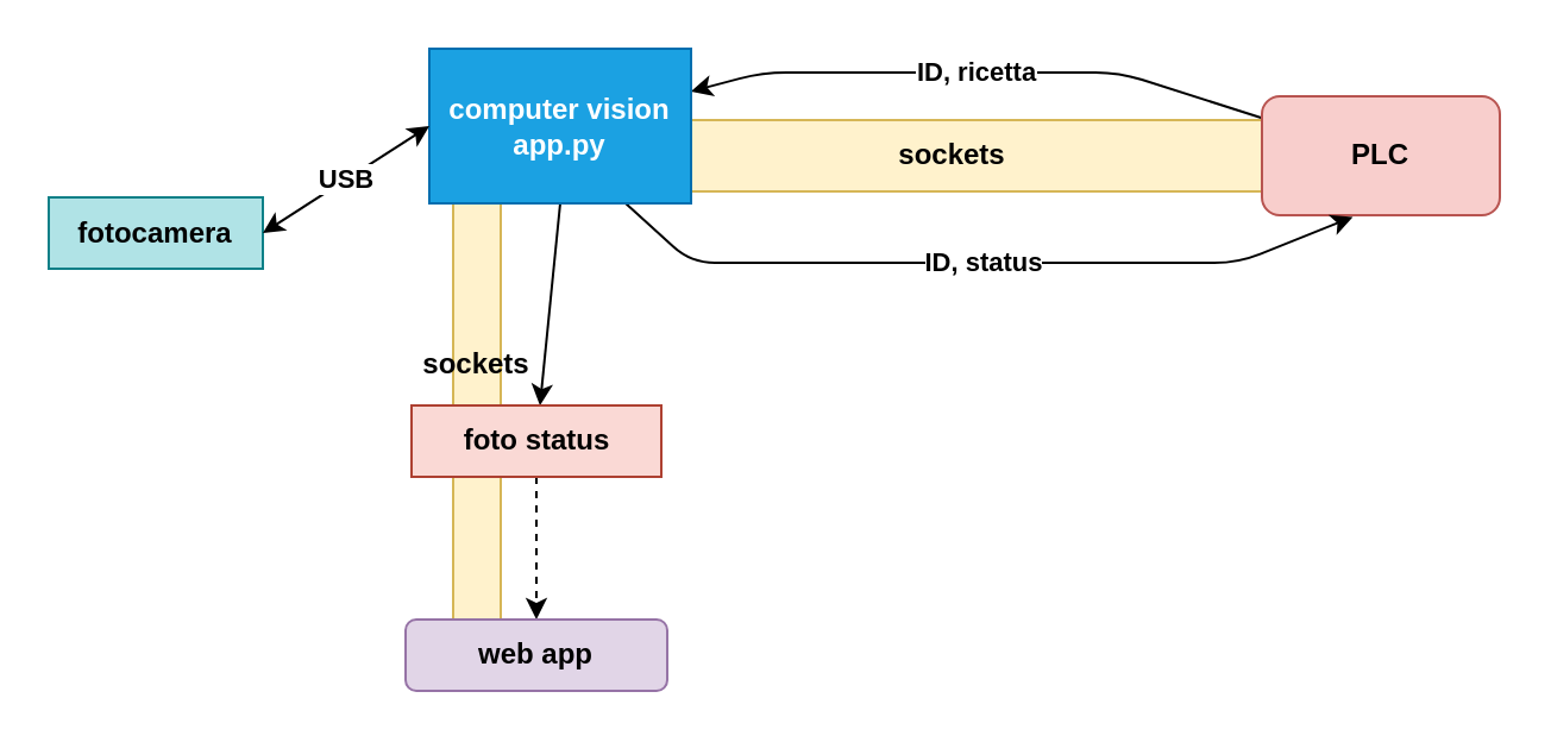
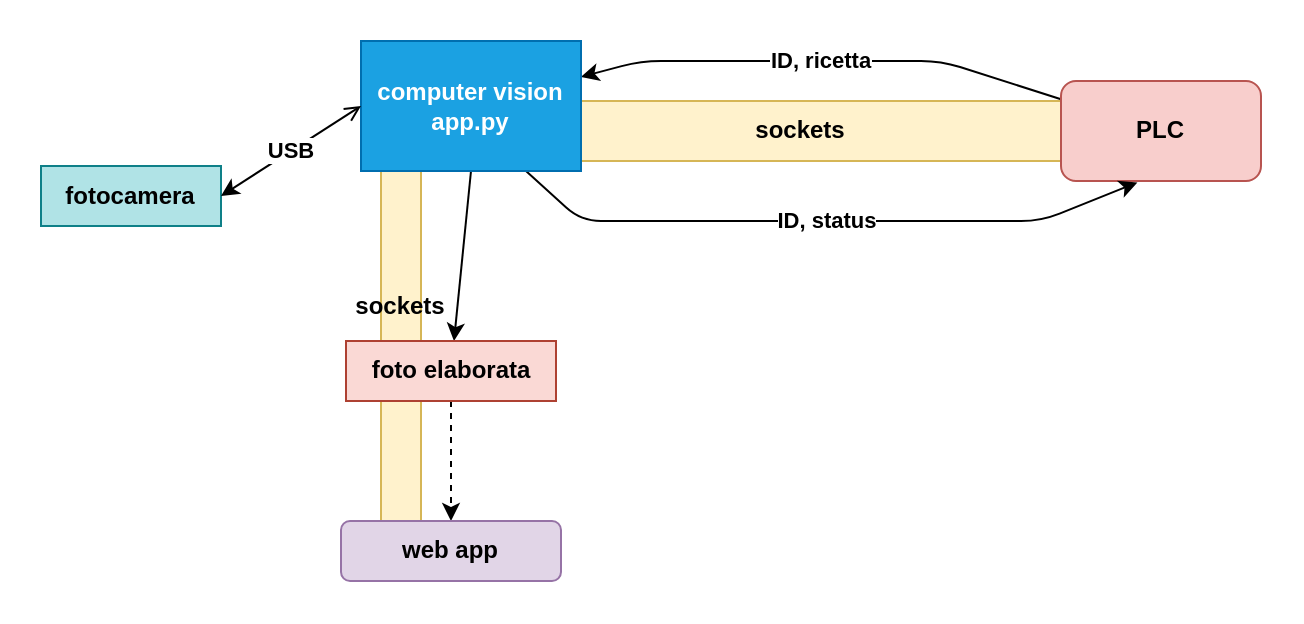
- <mxCell id="10" value="&lt;b&gt;USB&lt;/b&gt;" style="endArrow=classic;startArrow=classic;html=1;exitX=1;exitY=0.5;exitDx=0;exitDy=0;entryX=0;entryY=0.5;entryDx=0;entryDy=0;" parent="1" source="9" target="8" edge="1"><mxGeometry width="50" height="50" relative="1" as="geometry"><mxPoint x="320" y="80" as="sourcePoint" /><mxPoint x="370" y="30" as="targetPoint" /></mxGeometry></mxCell>
+ <mxCell id="10" value="&lt;b&gt;USB&lt;/b&gt;" style="endArrow=open;startArrow=classic;html=1;exitX=1;exitY=0.5;exitDx=0;exitDy=0;entryX=0;entryY=0.5;entryDx=0;entryDy=0;" parent="1" source="9" target="8" edge="1"><mxGeometry width="50" height="50" relative="1" as="geometry"><mxPoint x="320" y="80" as="sourcePoint" /><mxPoint x="370" y="30" as="targetPoint" /></mxGeometry></mxCell>
- <mxCell id="12" value="foto status" style="rounded=0;whiteSpace=wrap;html=1;fillColor=#fad9d5;strokeColor=#ae4132;fontStyle=1" parent="1" vertex="1"><mxGeometry x="172.5" y="170" width="105" height="30" as="geometry" /></mxCell>
+ <mxCell id="12" value="foto elaborata" style="rounded=0;whiteSpace=wrap;html=1;fillColor=#fad9d5;strokeColor=#ae4132;fontStyle=1" parent="1" vertex="1"><mxGeometry x="172.5" y="170" width="105" height="30" as="geometry" /></mxCell>
